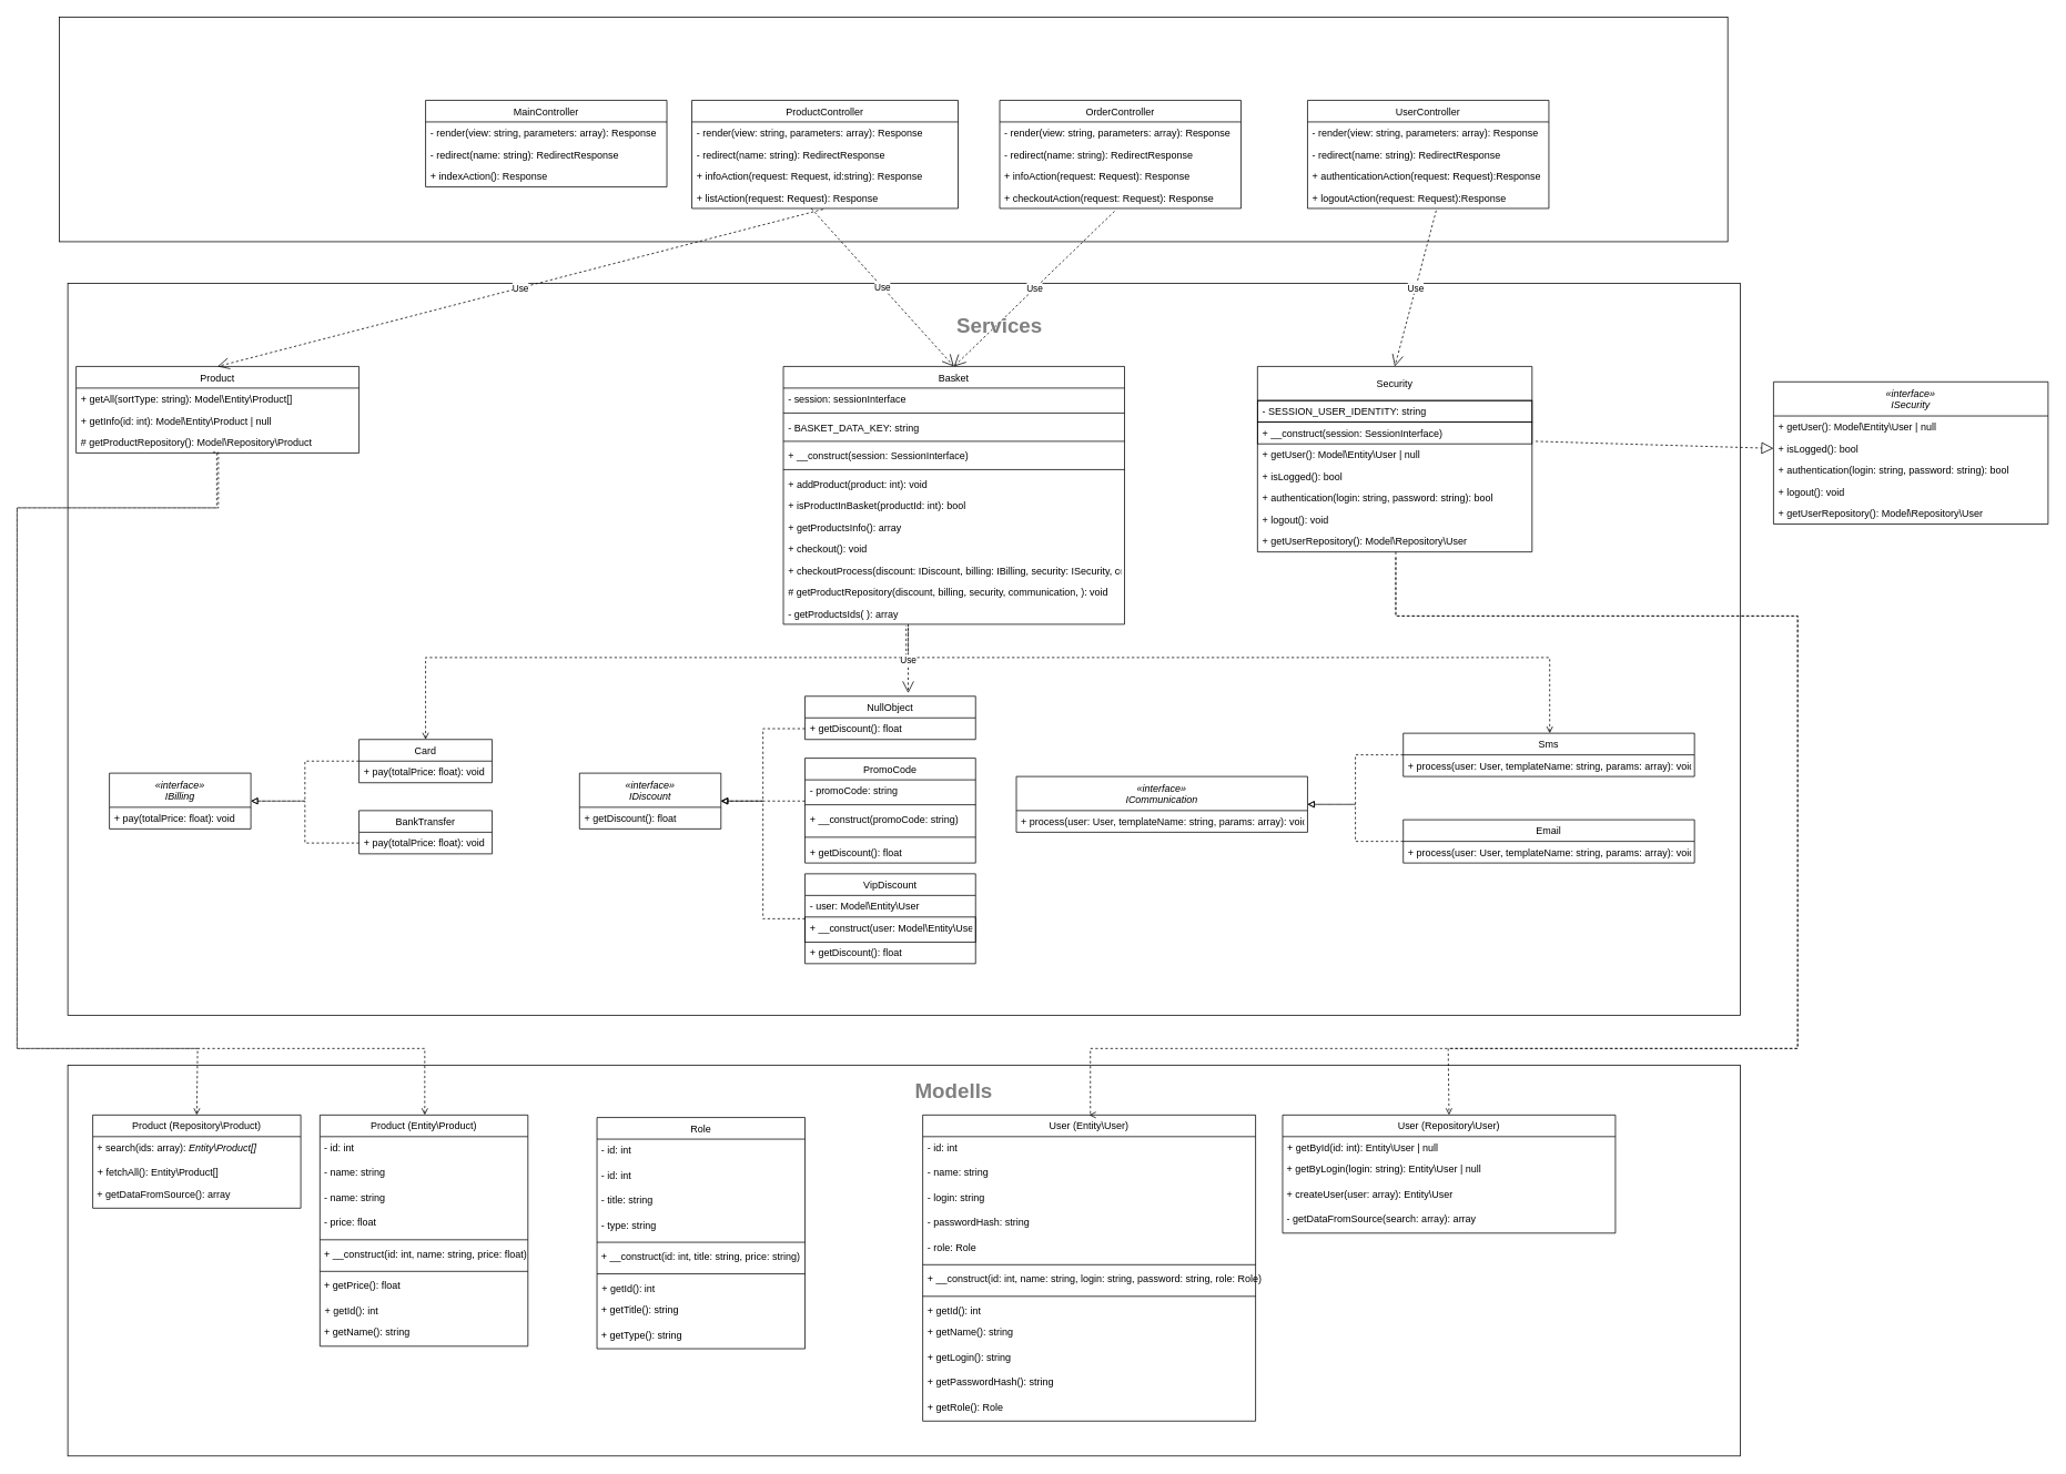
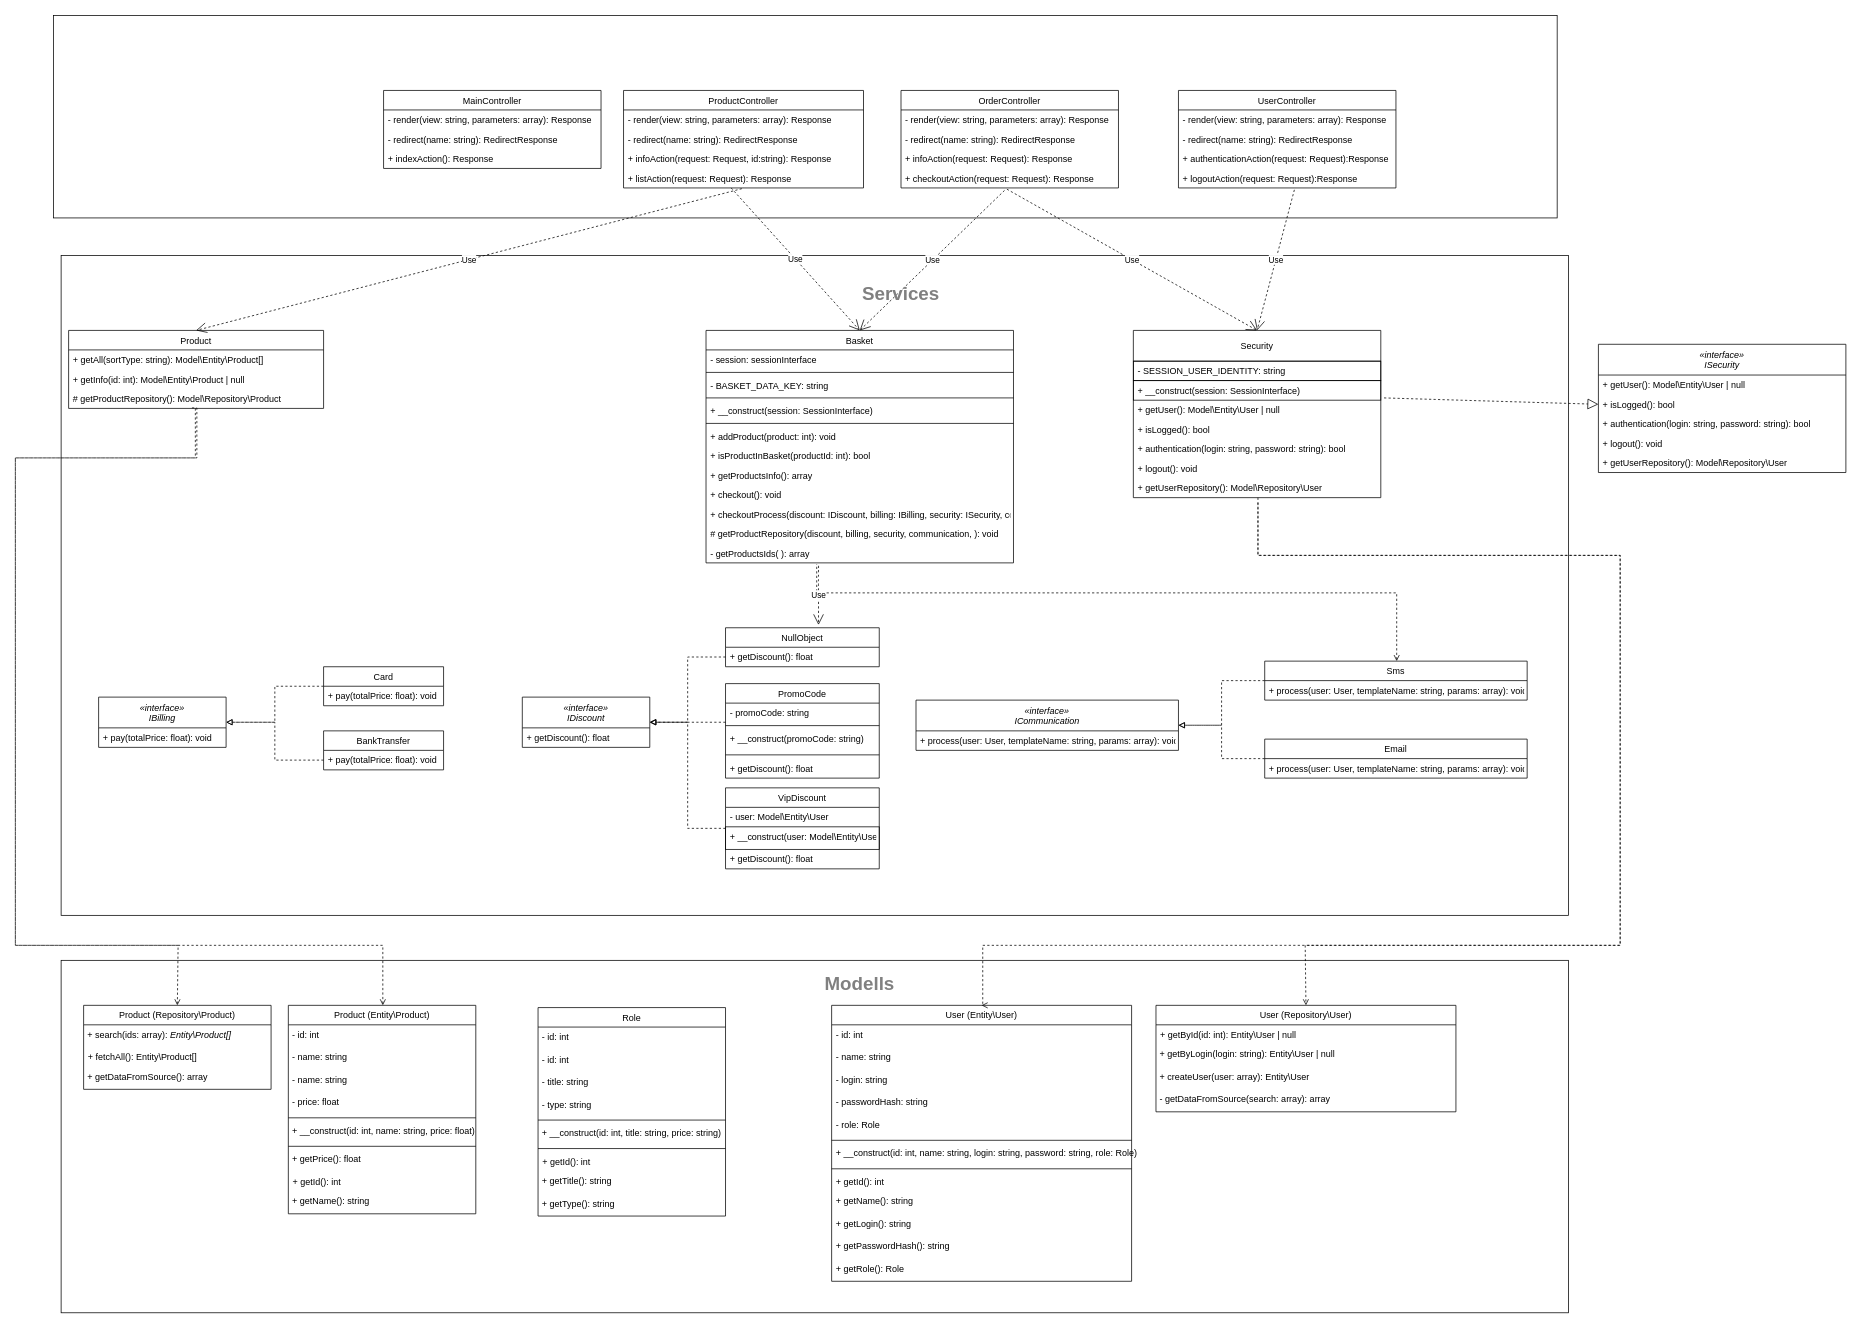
+ <mxCell id="110" value="Use" style="endArrow=open;endSize=12;dashed=1;html=1;fontColor=#000000;entryX=0.5;entryY=0;entryDx=0;entryDy=0;exitX=0.487;exitY=1.064;exitDx=0;exitDy=0;exitPerimeter=0;" edge="1" parent="1" source="67" target="102"><mxGeometry width="160" relative="1" as="geometry"><mxPoint x="1349.04" y="263.328" as="sourcePoint" /><mxPoint x="1036" y="390" as="targetPoint" /></mxGeometry></mxCell>
- <mxCell id="79" style="edgeStyle=orthogonalEdgeStyle;rounded=0;comic=0;jumpStyle=arc;orthogonalLoop=1;jettySize=auto;html=1;entryX=0.5;entryY=0;entryDx=0;entryDy=0;dashed=1;startArrow=none;startFill=0;endArrow=open;endFill=0;fontSize=12;fontColor=#000000;" edge="1" parent="1" source="80" target="57"><mxGeometry relative="1" as="geometry"><Array as="points"><mxPoint x="1091" y="790" /><mxPoint x="511" y="790" /></Array></mxGeometry></mxCell>
